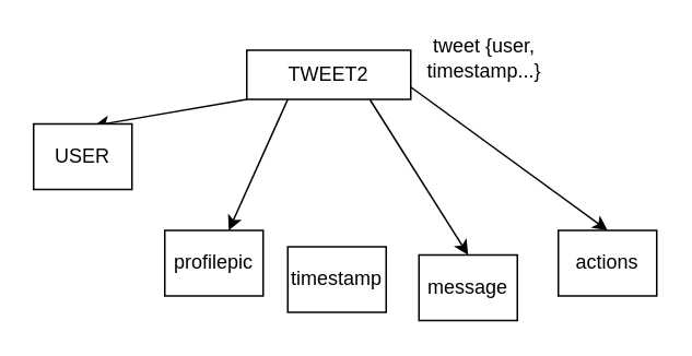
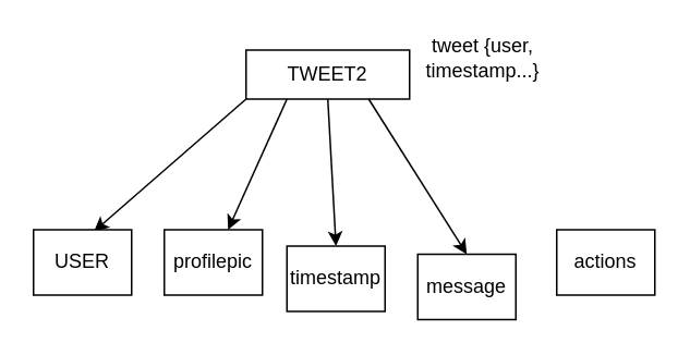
- <mxCell id="5" style="edgeStyle=none;html=1;exitX=1;exitY=0.75;exitDx=0;exitDy=0;entryX=0.5;entryY=0;entryDx=0;entryDy=0;" edge="1" parent="1" source="7" target="12"><mxGeometry relative="1" as="geometry" /></mxCell>
- <mxCell id="8" value="USER" style="rounded=0;whiteSpace=wrap;html=1;" vertex="1" parent="1"><mxGeometry x="20" y="75" width="60" height="40" as="geometry" /></mxCell>
+ <mxCell id="8" value="USER" style="rounded=0;whiteSpace=wrap;html=1;" vertex="1" parent="1"><mxGeometry x="20" y="140" width="60" height="40" as="geometry" /></mxCell>
+ <mxCell id="3" style="edgeStyle=none;html=1;exitX=0.5;exitY=1;exitDx=0;exitDy=0;entryX=0.5;entryY=0;entryDx=0;entryDy=0;" edge="1" parent="1" source="7" target="10"><mxGeometry relative="1" as="geometry" /></mxCell>
